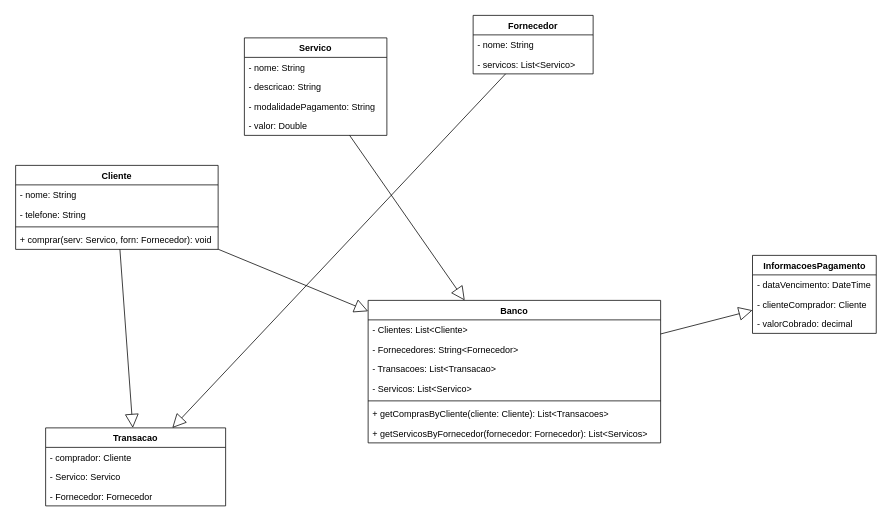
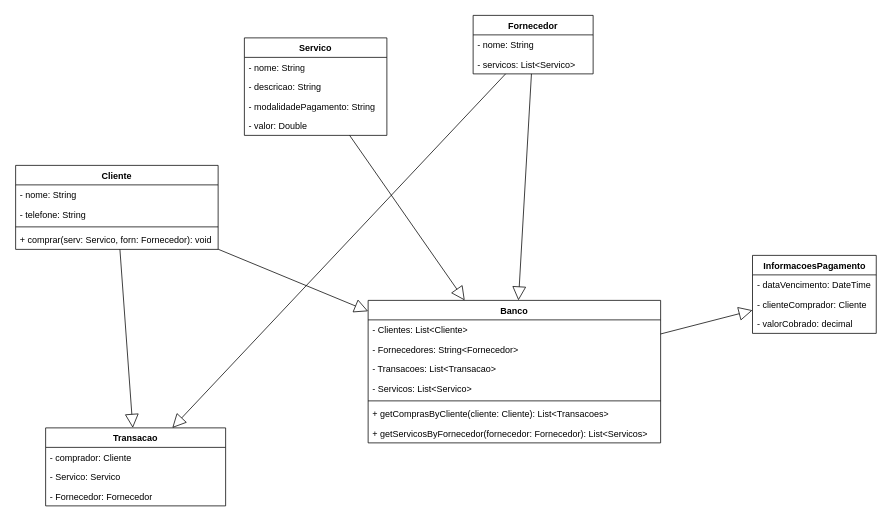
+ <mxCell id="34" value="" style="endArrow=block;endSize=16;endFill=0;html=1;rounded=0;" edge="1" parent="1" source="12" target="15"><mxGeometry width="160" relative="1" as="geometry"><mxPoint x="683" y="108" as="sourcePoint" /><mxPoint x="239" y="580" as="targetPoint" /></mxGeometry></mxCell>
